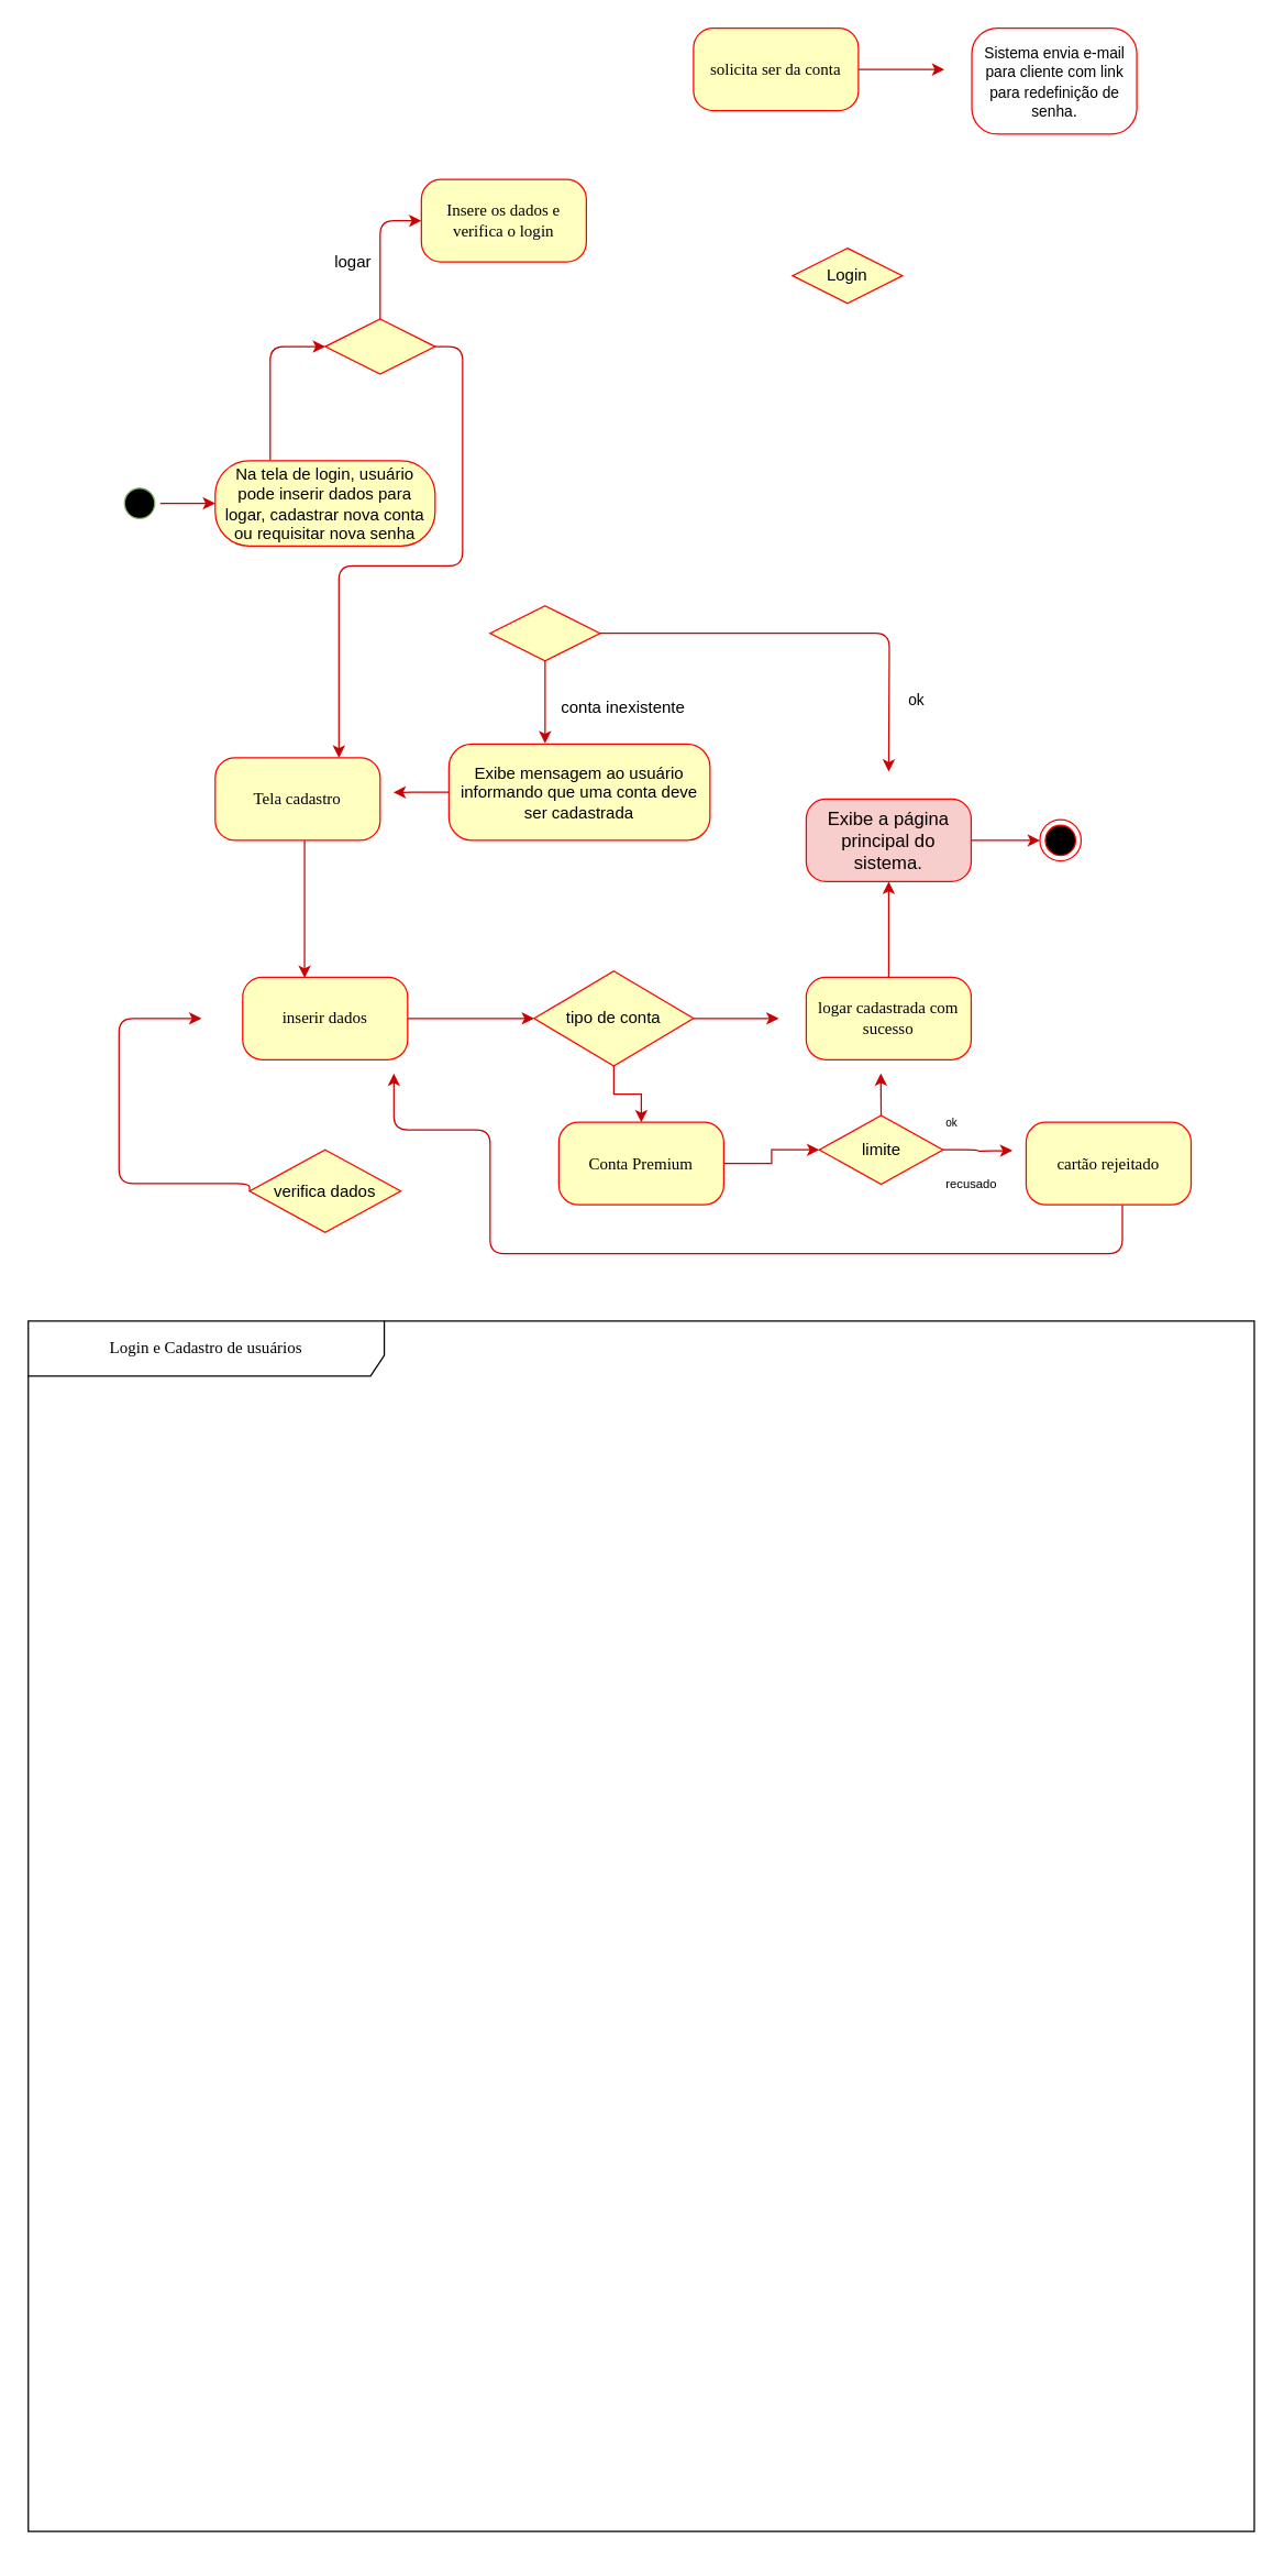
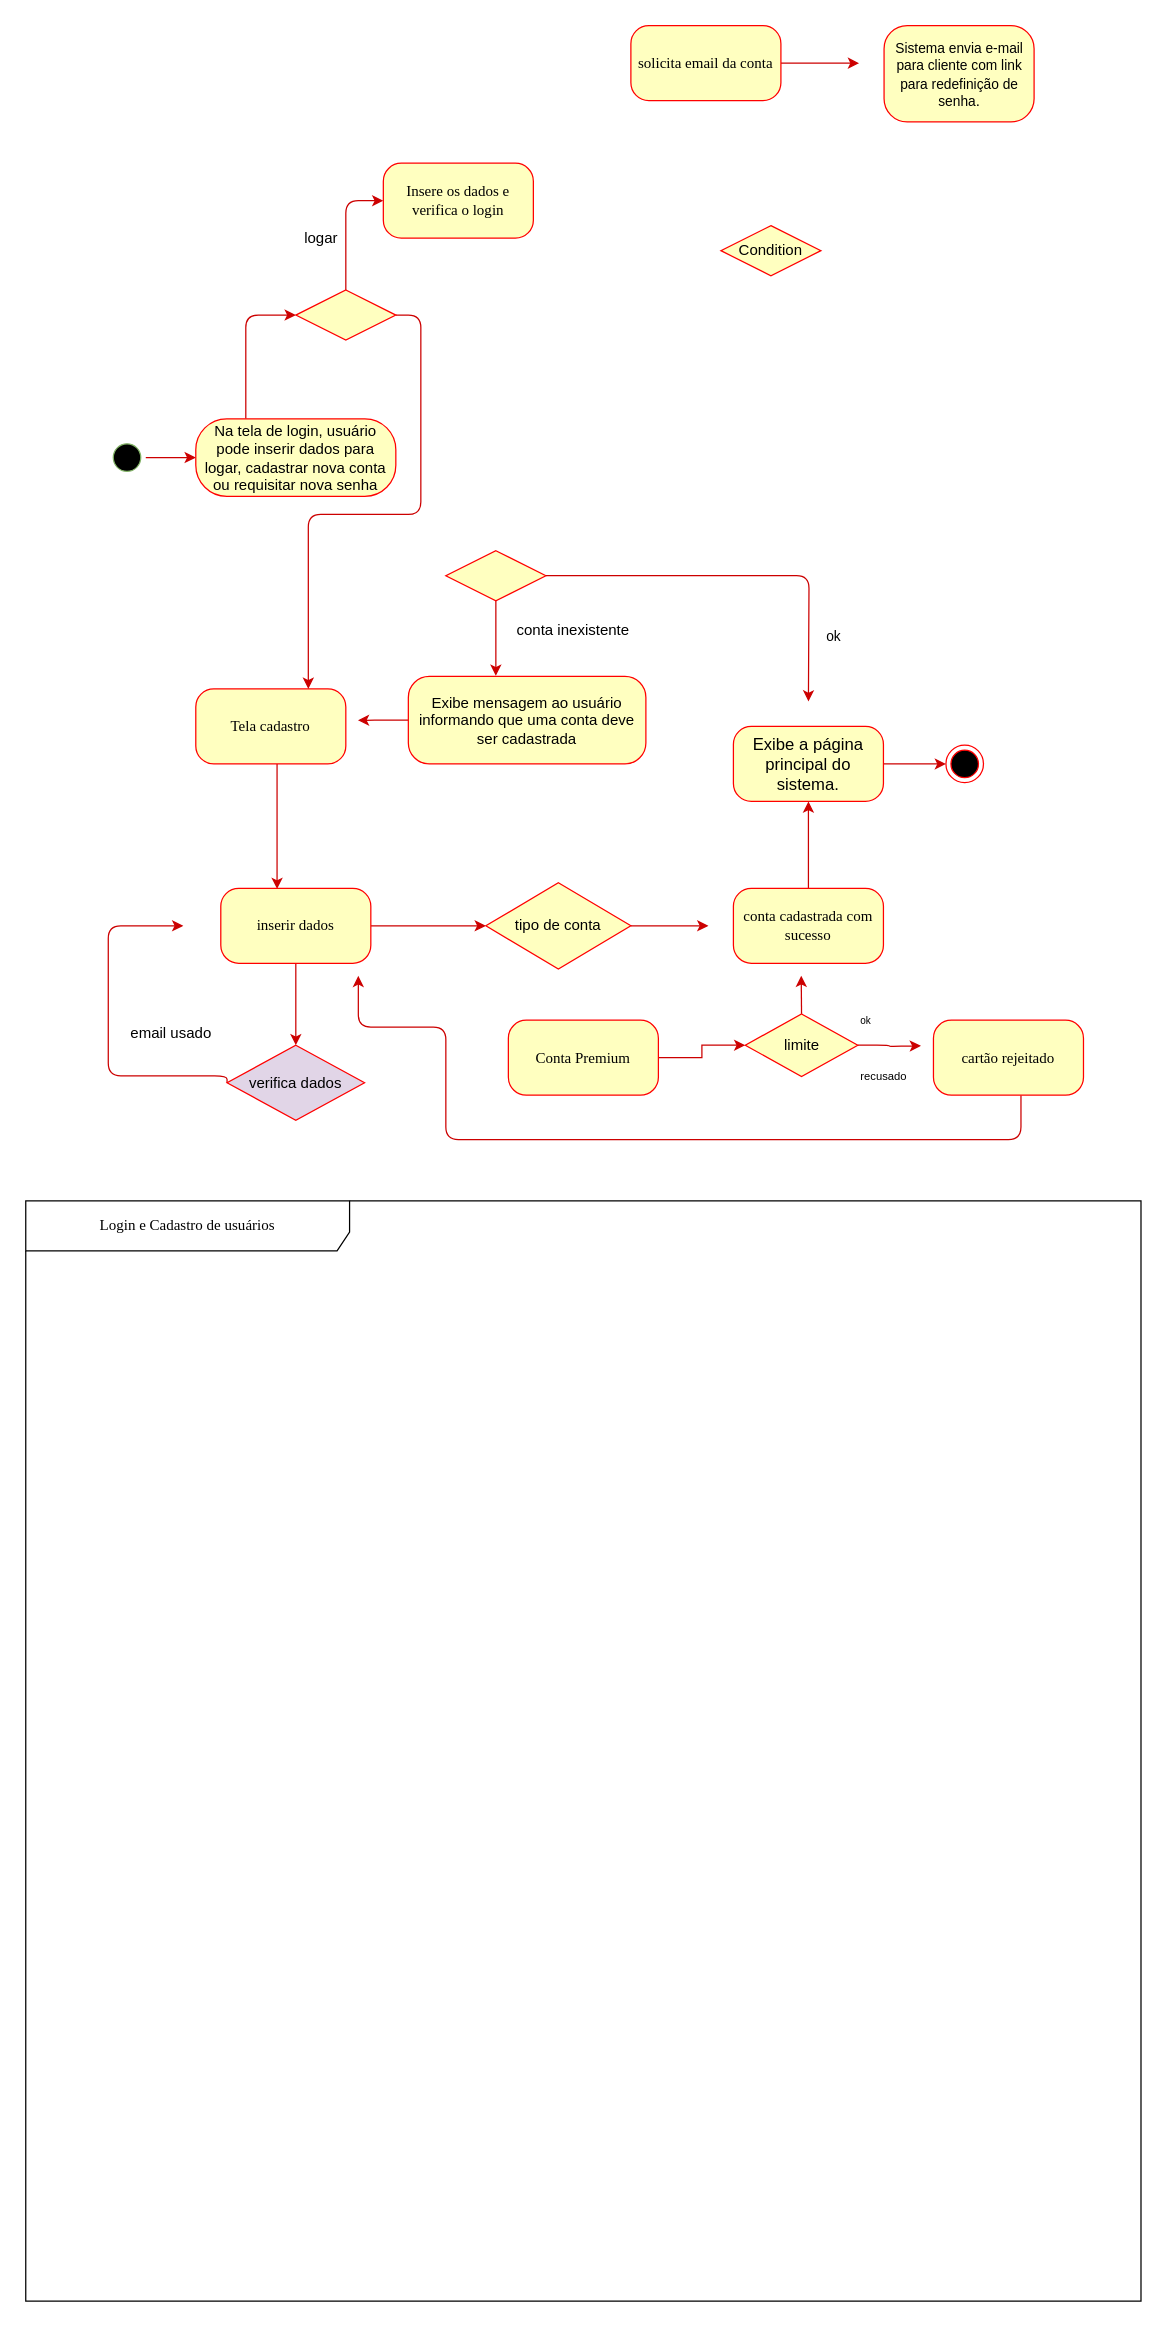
- <mxCell id="12" value="solicita ser da conta" style="rounded=1;whiteSpace=wrap;html=1;arcSize=24;fillColor=#ffffc0;strokeColor=#ff0000;shadow=0;comic=0;labelBackgroundColor=none;fontFamily=Verdana;fontSize=12;fontColor=#000000;align=center;" parent="1" vertex="1"><mxGeometry x="504" y="20" width="120" height="60" as="geometry" /></mxCell>
+ <mxCell id="12" value="solicita email da conta" style="rounded=1;whiteSpace=wrap;html=1;arcSize=24;fillColor=#ffffc0;strokeColor=#ff0000;shadow=0;comic=0;labelBackgroundColor=none;fontFamily=Verdana;fontSize=12;fontColor=#000000;align=center;" parent="1" vertex="1"><mxGeometry x="504" y="20" width="120" height="60" as="geometry" /></mxCell>
- <mxCell id="13" value="&lt;span style=&quot;font-family: &amp;#34;arial&amp;#34; ; color: rgb(0 , 0 , 0) ; background-color: transparent ; font-weight: 400 ; font-style: normal ; font-variant: normal ; text-decoration: none ; vertical-align: baseline ; white-space: pre-wrap&quot; id=&quot;docs-internal-guid-577334a9-7fff-7bf7-d2b5-e030714116cd&quot;&gt;&lt;font style=&quot;font-size: 11px&quot;&gt;Sistema envia e-mail para cliente com link para redefinição de senha&lt;/font&gt;.&lt;/span&gt;" style="rounded=1;whiteSpace=wrap;html=1;arcSize=24;fillColor=#ffffff;strokeColor=#ff0000;shadow=0;comic=0;labelBackgroundColor=none;fontFamily=Verdana;fontSize=12;fontColor=#000000;align=center;" parent="1" vertex="1"><mxGeometry x="706.5" y="20" width="120" height="77" as="geometry" /></mxCell>
+ <mxCell id="13" value="&lt;span style=&quot;font-family: &amp;#34;arial&amp;#34; ; color: rgb(0 , 0 , 0) ; background-color: transparent ; font-weight: 400 ; font-style: normal ; font-variant: normal ; text-decoration: none ; vertical-align: baseline ; white-space: pre-wrap&quot; id=&quot;docs-internal-guid-577334a9-7fff-7bf7-d2b5-e030714116cd&quot;&gt;&lt;font style=&quot;font-size: 11px&quot;&gt;Sistema envia e-mail para cliente com link para redefinição de senha&lt;/font&gt;.&lt;/span&gt;" style="rounded=1;whiteSpace=wrap;html=1;arcSize=24;fillColor=#ffffc0;strokeColor=#ff0000;shadow=0;comic=0;labelBackgroundColor=none;fontFamily=Verdana;fontSize=12;fontColor=#000000;align=center;" parent="1" vertex="1"><mxGeometry x="706.5" y="20" width="120" height="77" as="geometry" /></mxCell>
- <mxCell id="45" value="Login" style="rhombus;whiteSpace=wrap;html=1;fillColor=#ffffc0;strokeColor=#ff0000;" vertex="1" parent="1"><mxGeometry x="576" y="180" width="80" height="40" as="geometry" /></mxCell>
+ <mxCell id="45" value="Condition" style="rhombus;whiteSpace=wrap;html=1;fillColor=#ffffc0;strokeColor=#ff0000;" vertex="1" parent="1"><mxGeometry x="576" y="180" width="80" height="40" as="geometry" /></mxCell>
- <mxCell id="14" value="conta inexistente" style="text;html=1;" parent="1" vertex="1"><mxGeometry x="406" y="500" width="165" height="30" as="geometry" /></mxCell>
+ <mxCell id="14" value="conta inexistente" style="text;html=1;" parent="1" vertex="1"><mxGeometry x="411" y="490" width="165" height="30" as="geometry" /></mxCell>
- <mxCell id="16" value="&lt;span style=&quot;font-size: 10pt ; font-family: &amp;#34;arial&amp;#34; ; color: #000000 ; background-color: transparent ; font-weight: 400 ; font-style: normal ; font-variant: normal ; text-decoration: none ; vertical-align: baseline ; white-space: pre ; white-space: pre-wrap&quot; id=&quot;docs-internal-guid-fcdcd69b-7fff-189b-7616-484fdfd9c4af&quot;&gt;Exibe a página principal do sistema.&lt;/span&gt;" style="rounded=1;whiteSpace=wrap;html=1;arcSize=24;fillColor=#f8cecc;strokeColor=#ff0000;shadow=0;comic=0;labelBackgroundColor=none;fontFamily=Verdana;fontSize=12;fontColor=#000000;align=center;" parent="1" vertex="1"><mxGeometry x="586" y="580.5" width="120" height="60" as="geometry" /></mxCell>
+ <mxCell id="16" value="&lt;span style=&quot;font-size: 10pt ; font-family: &amp;#34;arial&amp;#34; ; color: #000000 ; background-color: transparent ; font-weight: 400 ; font-style: normal ; font-variant: normal ; text-decoration: none ; vertical-align: baseline ; white-space: pre ; white-space: pre-wrap&quot; id=&quot;docs-internal-guid-fcdcd69b-7fff-189b-7616-484fdfd9c4af&quot;&gt;Exibe a página principal do sistema.&lt;/span&gt;" style="rounded=1;whiteSpace=wrap;html=1;arcSize=24;fillColor=#ffffc0;strokeColor=#ff0000;shadow=0;comic=0;labelBackgroundColor=none;fontFamily=Verdana;fontSize=12;fontColor=#000000;align=center;" parent="1" vertex="1"><mxGeometry x="586" y="580.5" width="120" height="60" as="geometry" /></mxCell>
- <mxCell id="33" value="logar cadastrada com sucesso" style="rounded=1;whiteSpace=wrap;html=1;arcSize=24;fillColor=#ffffc0;strokeColor=#ff0000;shadow=0;comic=0;labelBackgroundColor=none;fontFamily=Verdana;fontSize=12;fontColor=#000000;align=center;" parent="1" vertex="1"><mxGeometry x="586" y="710" width="120" height="60" as="geometry" /></mxCell>
+ <mxCell id="33" value="conta cadastrada com sucesso" style="rounded=1;whiteSpace=wrap;html=1;arcSize=24;fillColor=#ffffc0;strokeColor=#ff0000;shadow=0;comic=0;labelBackgroundColor=none;fontFamily=Verdana;fontSize=12;fontColor=#000000;align=center;" parent="1" vertex="1"><mxGeometry x="586" y="710" width="120" height="60" as="geometry" /></mxCell>
- <mxCell id="25" value="" style="edgeStyle=orthogonalEdgeStyle;rounded=0;orthogonalLoop=1;jettySize=auto;html=1;strokeColor=#CC0000;" parent="1" source="26" target="28" edge="1"><mxGeometry relative="1" as="geometry" /></mxCell>
+ <mxCell id="19" style="edgeStyle=orthogonalEdgeStyle;rounded=0;orthogonalLoop=1;jettySize=auto;html=1;entryX=0.5;entryY=0;entryDx=0;entryDy=0;strokeColor=#CC0000;" parent="1" source="20" target="22" edge="1"><mxGeometry relative="1" as="geometry" /></mxCell>
+ <mxCell id="23" value="&lt;div&gt;email usado&lt;br&gt;&lt;/div&gt;" style="text;html=1;align=center;verticalAlign=middle;resizable=0;points=[];;autosize=1;" parent="1" vertex="1"><mxGeometry x="96" y="815.5" width="80" height="20" as="geometry" /></mxCell>
- <mxCell id="22" value="verifica dados" style="rhombus;whiteSpace=wrap;html=1;fillColor=#ffffc0;strokeColor=#ff0000;" parent="1" vertex="1"><mxGeometry x="181" y="835.5" width="110" height="60" as="geometry" /></mxCell>
+ <mxCell id="22" value="verifica dados" style="rhombus;whiteSpace=wrap;html=1;fillColor=#e1d5e7;strokeColor=#ff0000;" parent="1" vertex="1"><mxGeometry x="181" y="835.5" width="110" height="60" as="geometry" /></mxCell>
